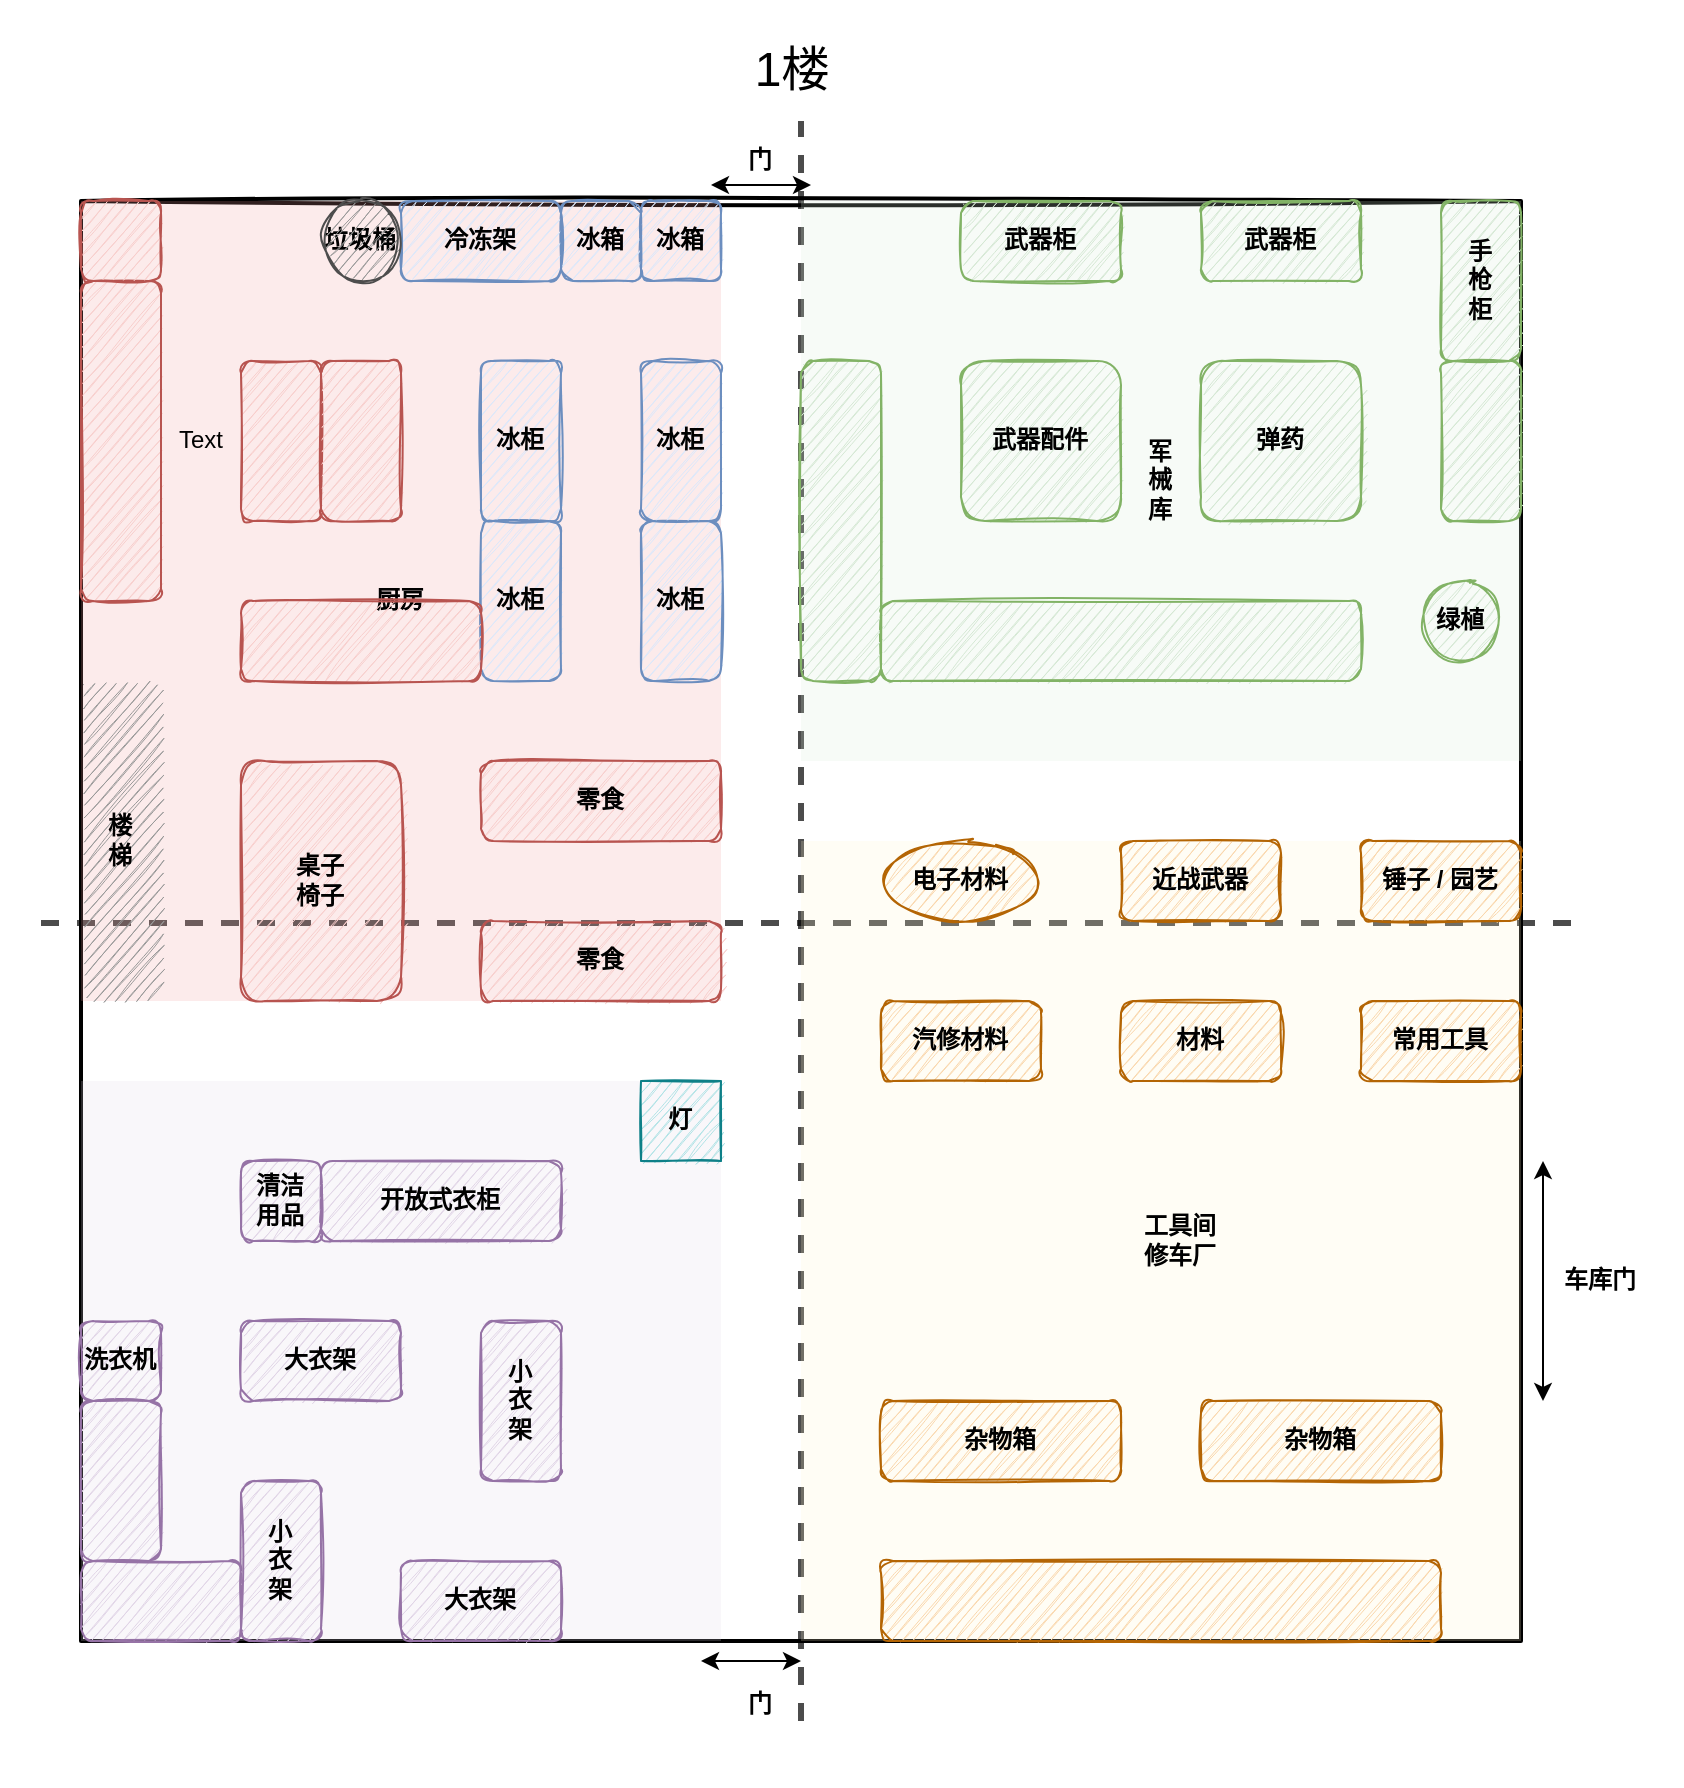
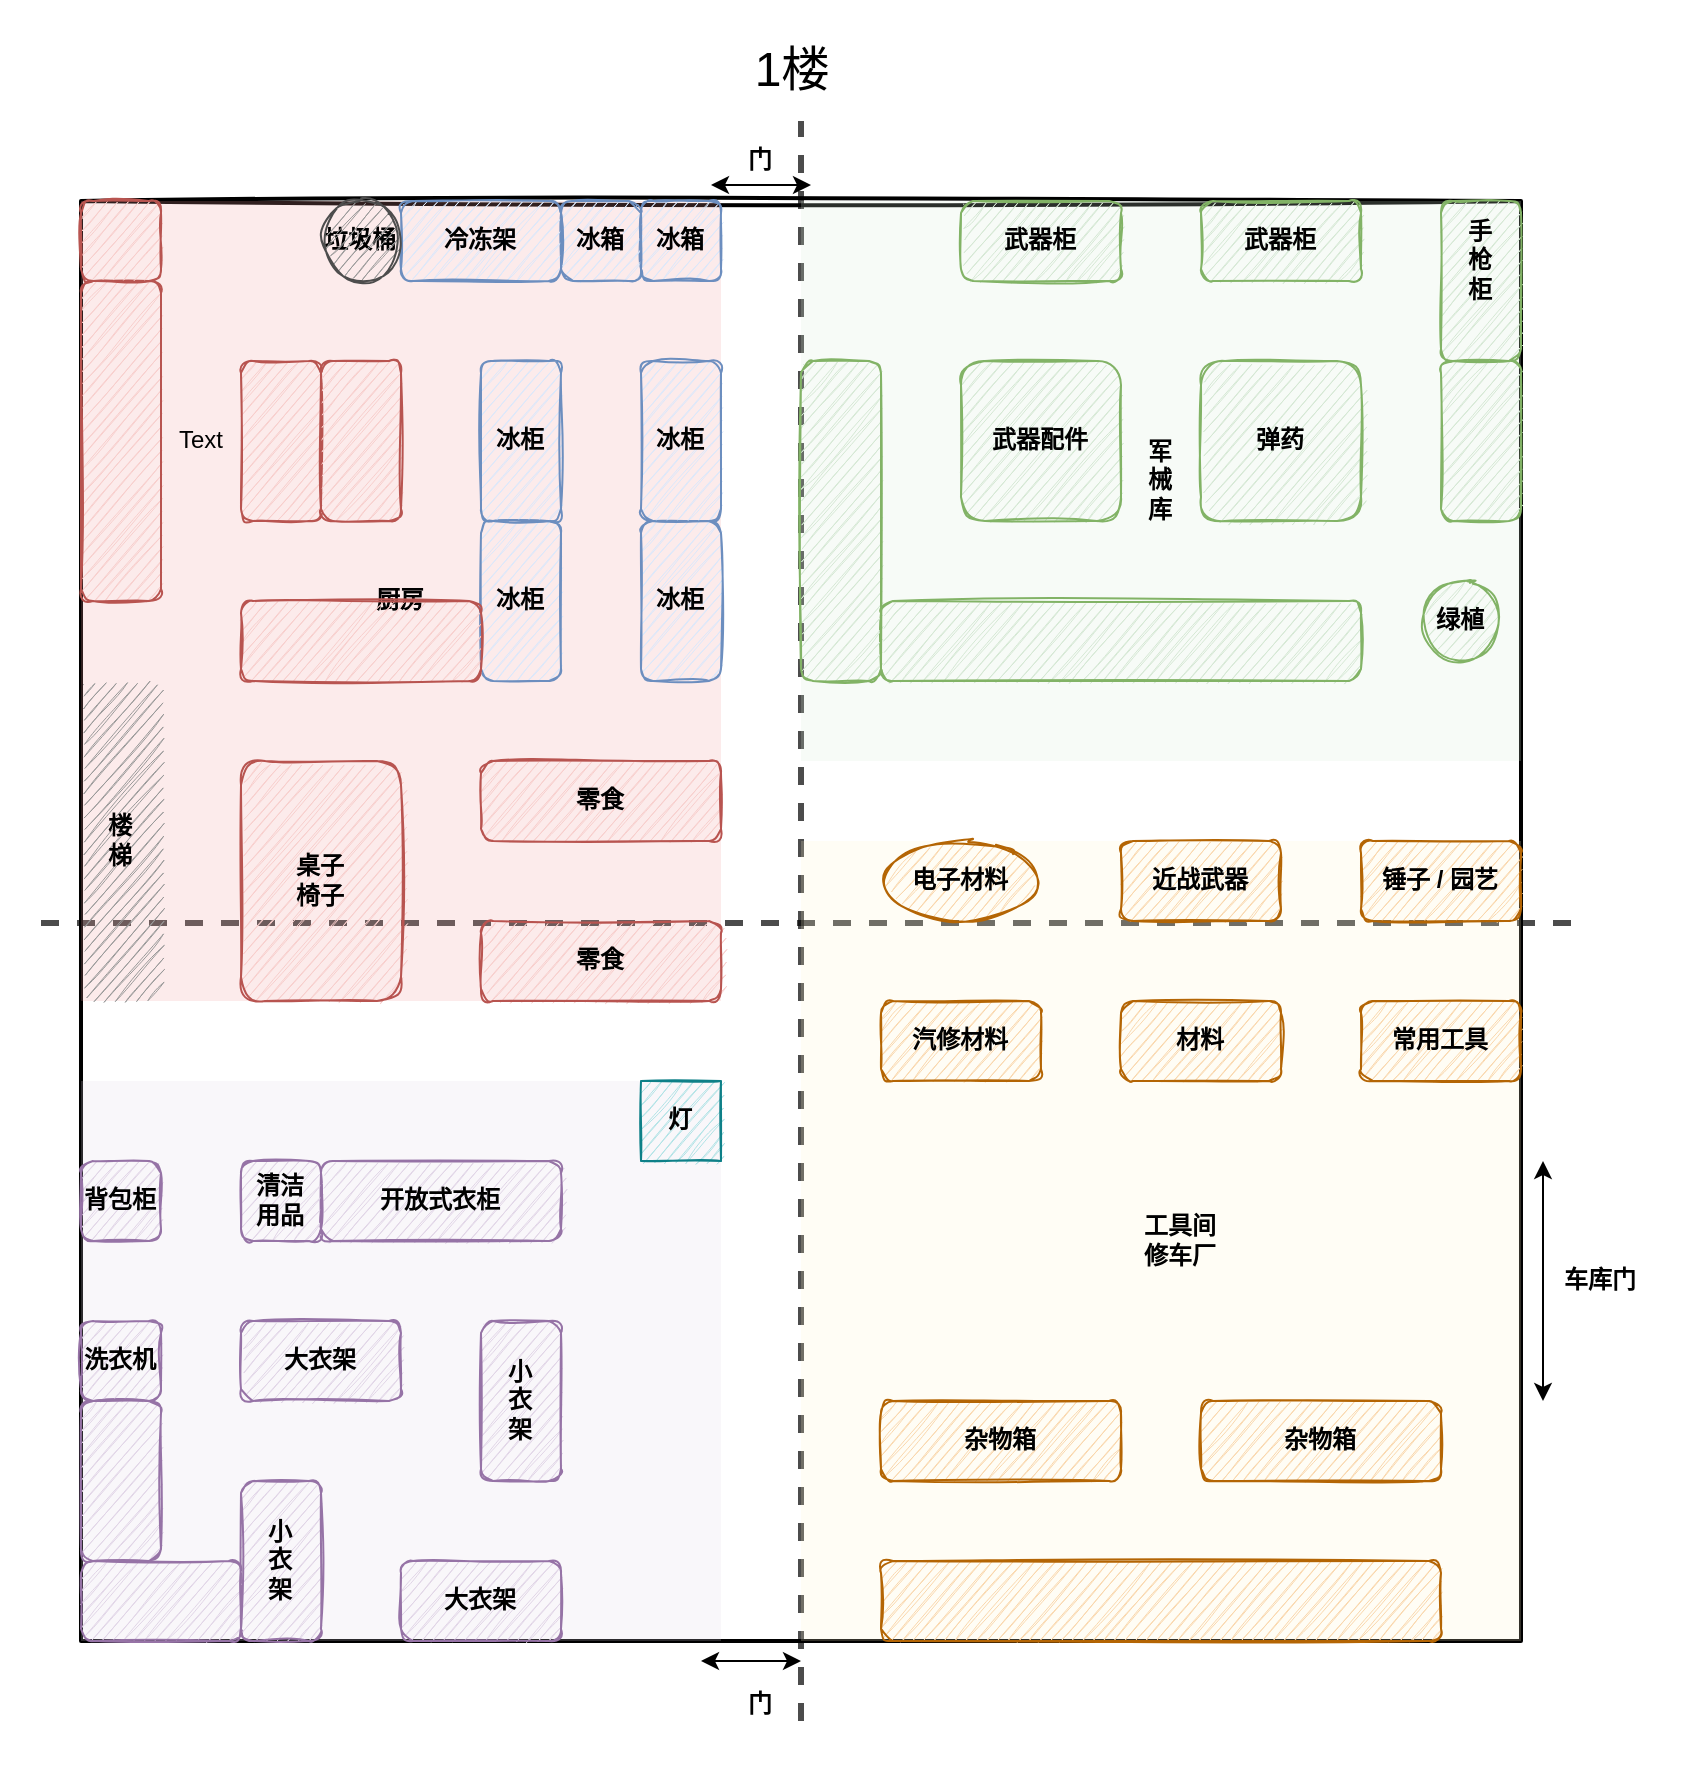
- <mxCell id="21" value="手枪柜" style="text;html=1;strokeColor=none;fillColor=none;align=center;verticalAlign=middle;whiteSpace=wrap;rounded=0;sketch=1;fontStyle=1" parent="1" vertex="1"><mxGeometry x="730" y="112.5" width="20" height="55" as="geometry" /></mxCell>
+ <mxCell id="21" value="手枪柜" style="text;html=1;strokeColor=none;fillColor=none;align=center;verticalAlign=middle;whiteSpace=wrap;rounded=0;sketch=1;fontStyle=1" parent="1" vertex="1"><mxGeometry x="730" y="102.5" width="20" height="55" as="geometry" /></mxCell>
+ <mxCell id="26" value="&lt;div&gt;背包柜&lt;/div&gt;" style="rounded=1;whiteSpace=wrap;html=1;fillColor=#e1d5e7;sketch=1;strokeColor=#9673a6;fontStyle=1" parent="1" vertex="1"><mxGeometry x="40" y="580" width="40" height="40" as="geometry" /></mxCell>
